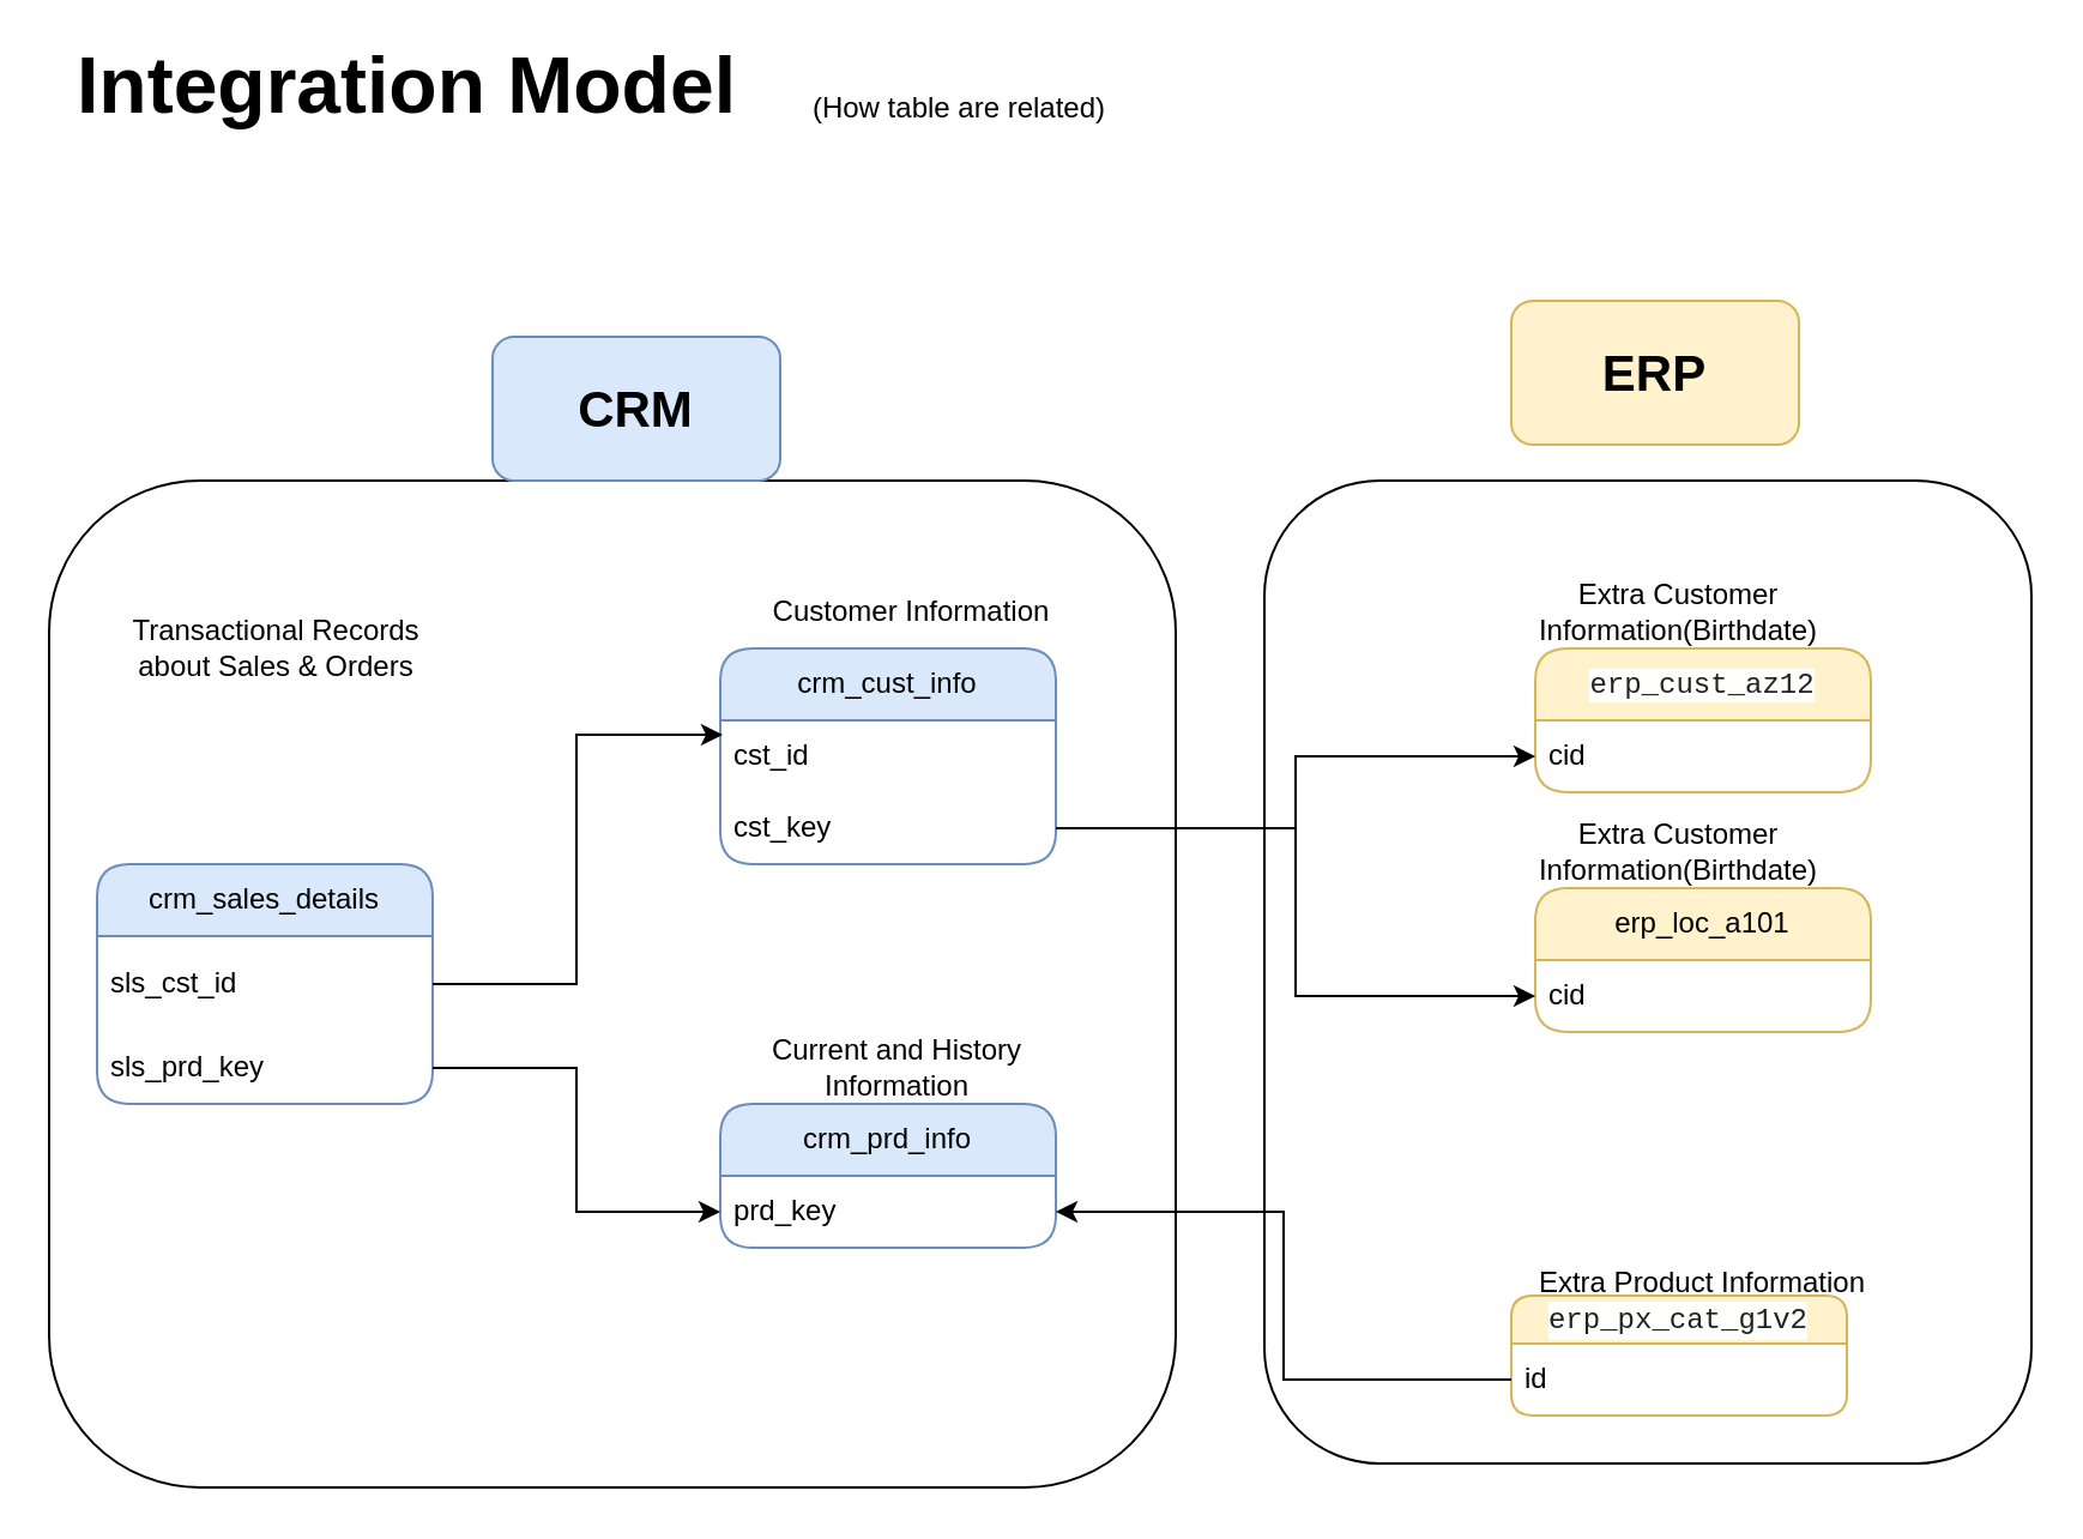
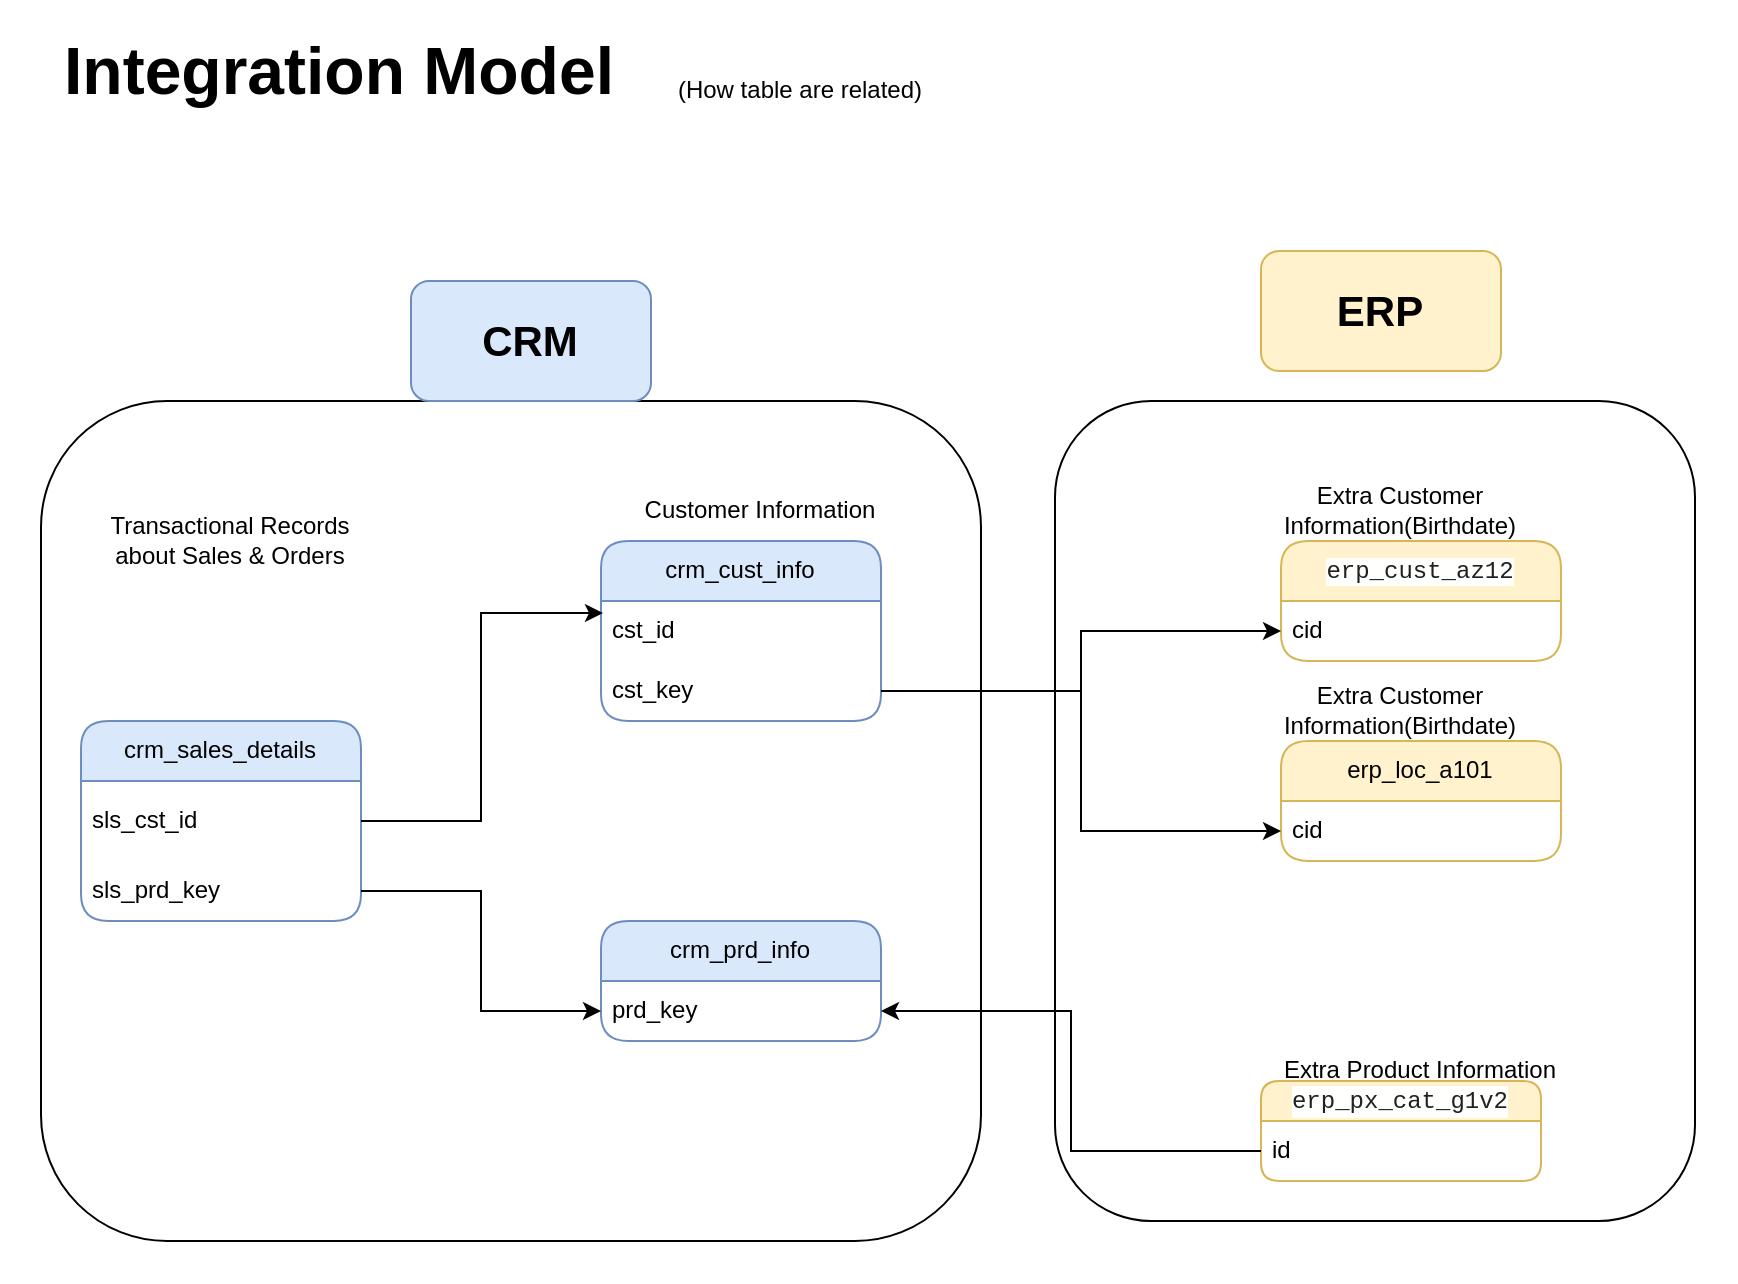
- <mxCell id="28" value="Current and History Information" style="text;html=1;align=center;verticalAlign=middle;whiteSpace=wrap;rounded=0;" parent="1" vertex="1"><mxGeometry x="314" y="430" width="120" height="30" as="geometry" /></mxCell>
